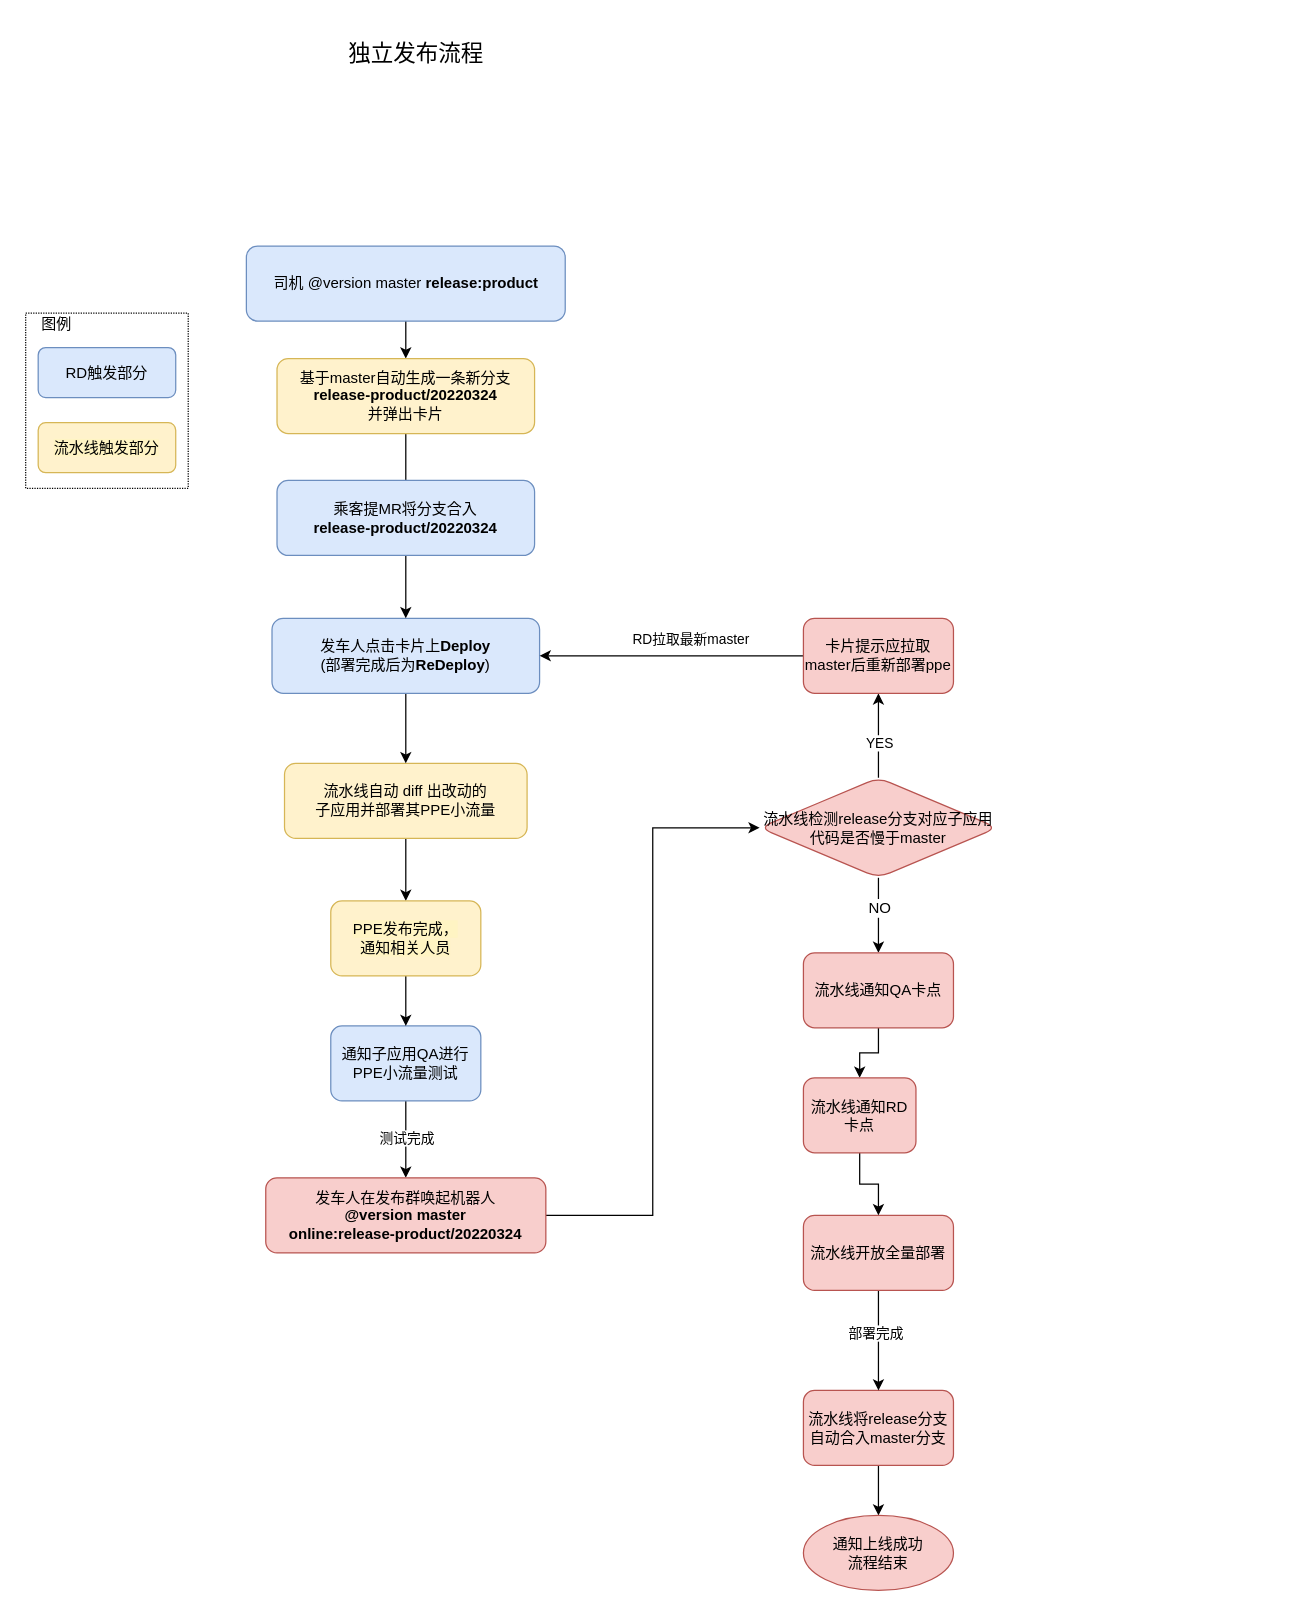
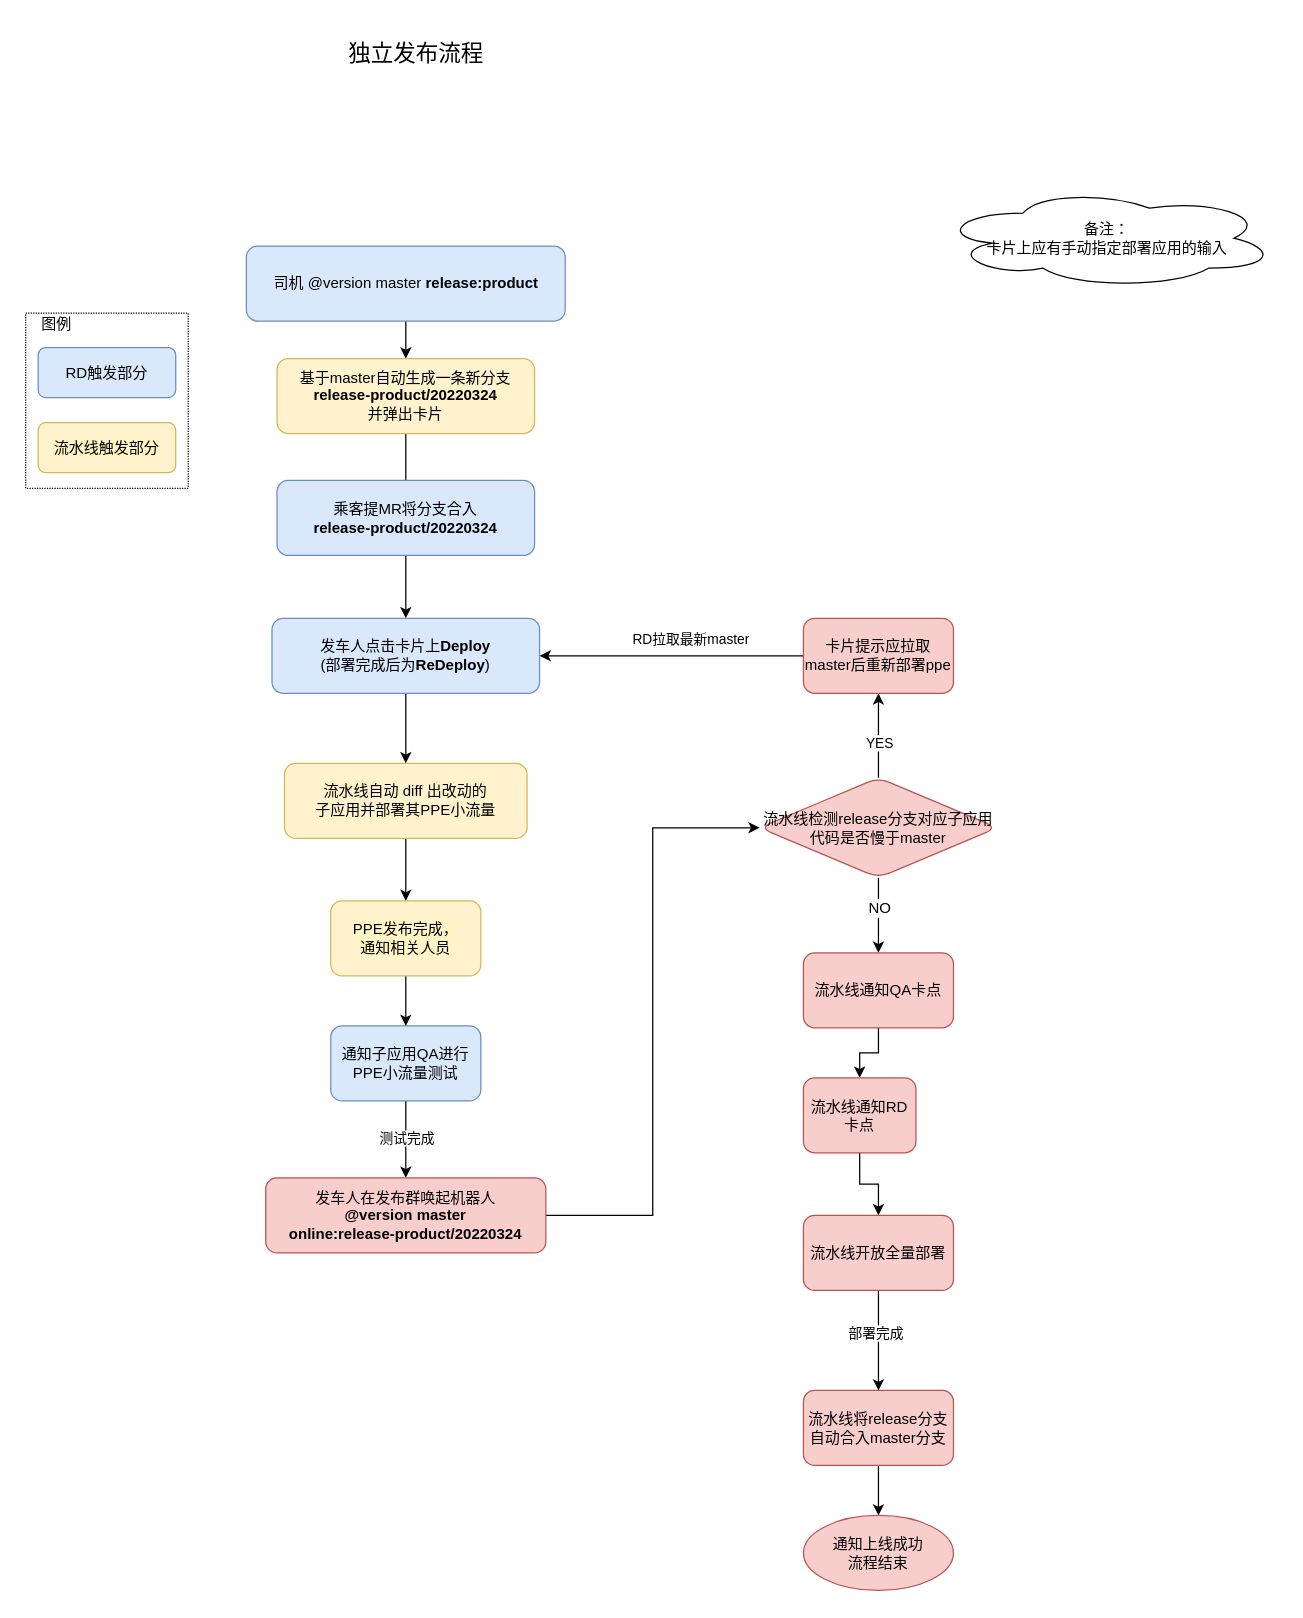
+ <mxCell id="2" value="备注：&lt;br&gt;卡片上应有手动指定部署应用的输入" style="ellipse;shape=cloud;whiteSpace=wrap;html=1;" vertex="1" parent="1"><mxGeometry x="750" y="150" width="270" height="80" as="geometry" /></mxCell>
